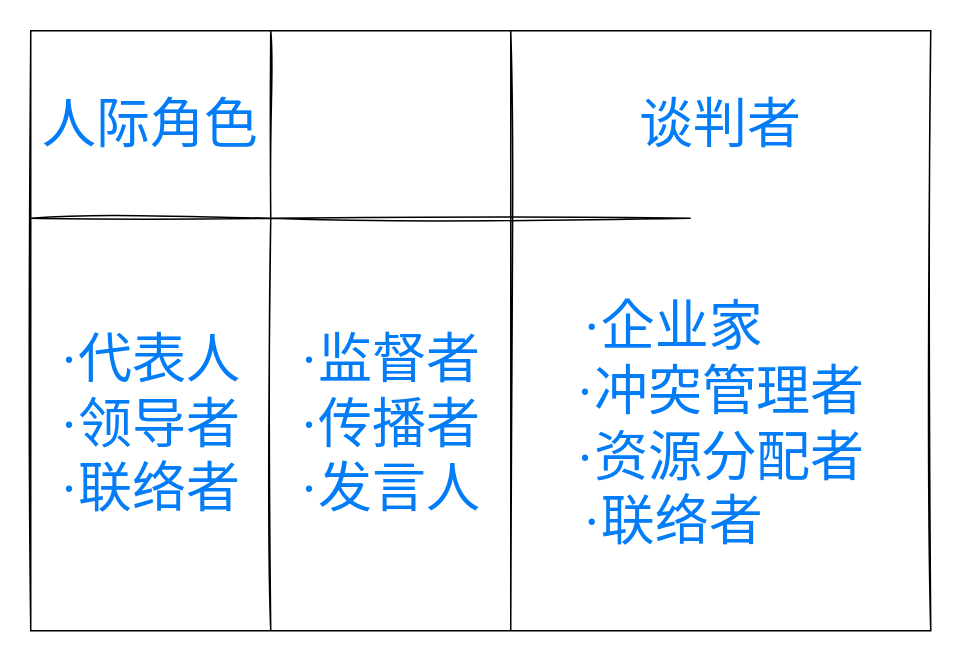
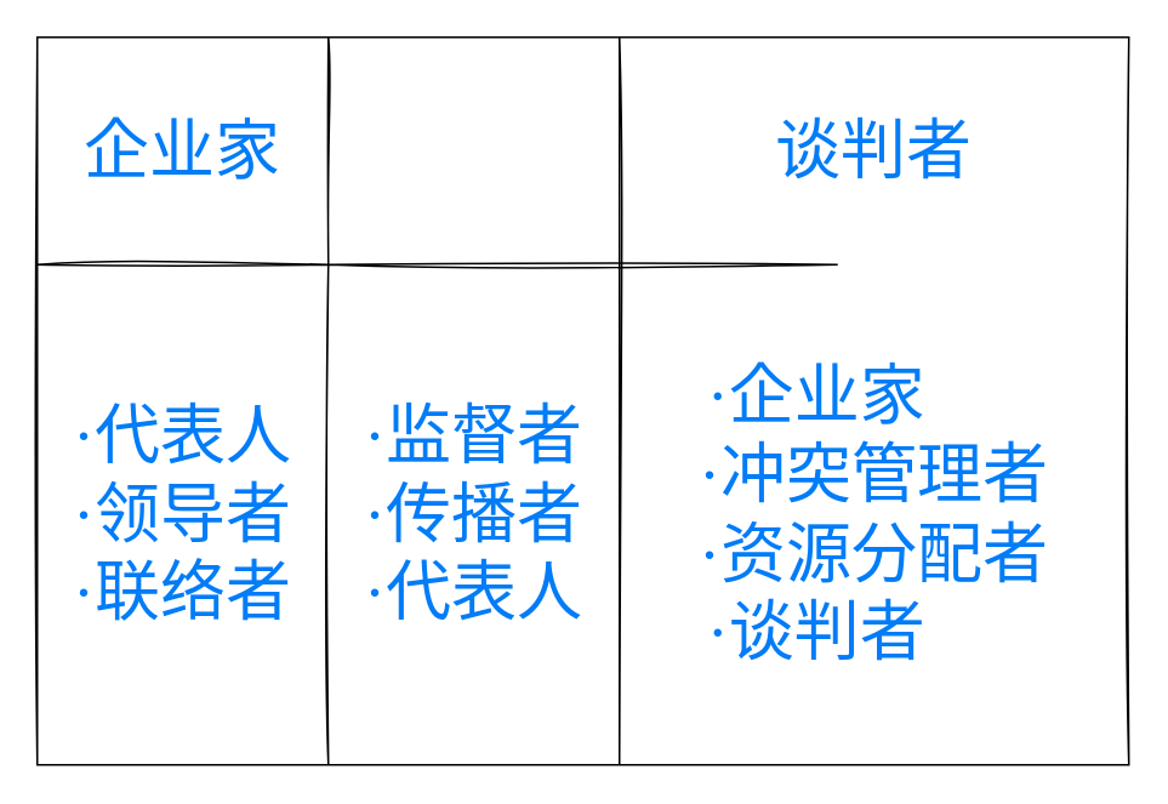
- <mxCell id="4" value="人际角色" style="shape=partialRectangle;html=1;whiteSpace=wrap;connectable=0;fillColor=none;top=0;left=0;bottom=0;right=0;overflow=hidden;pointerEvents=1;fontSize=36;fontColor=#027CF7;fontFamily=FZJingLeiS-R-GB;" vertex="1" parent="3"><mxGeometry width="160" height="125" as="geometry"><mxRectangle width="160" height="125" as="alternateBounds" /></mxGeometry></mxCell>
+ <mxCell id="4" value="企业家" style="shape=partialRectangle;html=1;whiteSpace=wrap;connectable=0;fillColor=none;top=0;left=0;bottom=0;right=0;overflow=hidden;pointerEvents=1;fontSize=36;fontColor=#027CF7;fontFamily=FZJingLeiS-R-GB;" vertex="1" parent="3"><mxGeometry width="160" height="125" as="geometry"><mxRectangle width="160" height="125" as="alternateBounds" /></mxGeometry></mxCell>
- <mxCell id="8" value="·监督者&lt;br&gt;·传播者&lt;br&gt;·发言人" style="shape=partialRectangle;html=1;whiteSpace=wrap;connectable=0;fillColor=none;top=0;left=0;bottom=0;right=0;overflow=hidden;pointerEvents=1;fontSize=36;fontColor=#027CF7;fontFamily=FZJingLeiS-R-GB;" vertex="1" parent="6"><mxGeometry x="160" width="160" height="275" as="geometry"><mxRectangle width="160" height="275" as="alternateBounds" /></mxGeometry></mxCell>
+ <mxCell id="8" value="·监督者&lt;br&gt;·传播者&lt;br&gt;·代表人" style="shape=partialRectangle;html=1;whiteSpace=wrap;connectable=0;fillColor=none;top=0;left=0;bottom=0;right=0;overflow=hidden;pointerEvents=1;fontSize=36;fontColor=#027CF7;fontFamily=FZJingLeiS-R-GB;" vertex="1" parent="6"><mxGeometry x="160" width="160" height="275" as="geometry"><mxRectangle width="160" height="275" as="alternateBounds" /></mxGeometry></mxCell>
- <mxCell id="9" value="·企业家&amp;nbsp; &amp;nbsp; &amp;nbsp; &amp;nbsp;&lt;br&gt;·冲突管理者&lt;br&gt;·资源分配者&lt;br&gt;·联络者&amp;nbsp; &amp;nbsp; &amp;nbsp; &amp;nbsp;" style="shape=partialRectangle;html=1;whiteSpace=wrap;connectable=0;fillColor=none;top=0;left=0;bottom=0;right=0;overflow=hidden;pointerEvents=1;fontSize=36;fontColor=#027CF7;fontFamily=FZJingLeiS-R-GB;" vertex="1" parent="6"><mxGeometry x="320" width="280" height="275" as="geometry"><mxRectangle width="280" height="275" as="alternateBounds" /></mxGeometry></mxCell>
+ <mxCell id="9" value="·企业家&amp;nbsp; &amp;nbsp; &amp;nbsp; &amp;nbsp;&lt;br&gt;·冲突管理者&lt;br&gt;·资源分配者&lt;br&gt;·谈判者&amp;nbsp; &amp;nbsp; &amp;nbsp; &amp;nbsp;" style="shape=partialRectangle;html=1;whiteSpace=wrap;connectable=0;fillColor=none;top=0;left=0;bottom=0;right=0;overflow=hidden;pointerEvents=1;fontSize=36;fontColor=#027CF7;fontFamily=FZJingLeiS-R-GB;" vertex="1" parent="6"><mxGeometry x="320" width="280" height="275" as="geometry"><mxRectangle width="280" height="275" as="alternateBounds" /></mxGeometry></mxCell>
